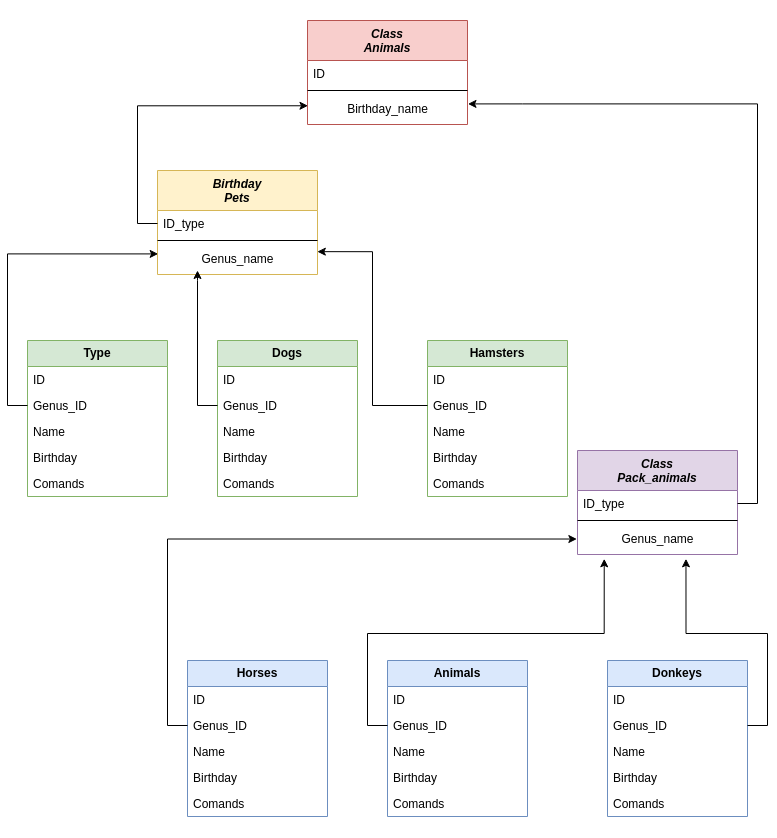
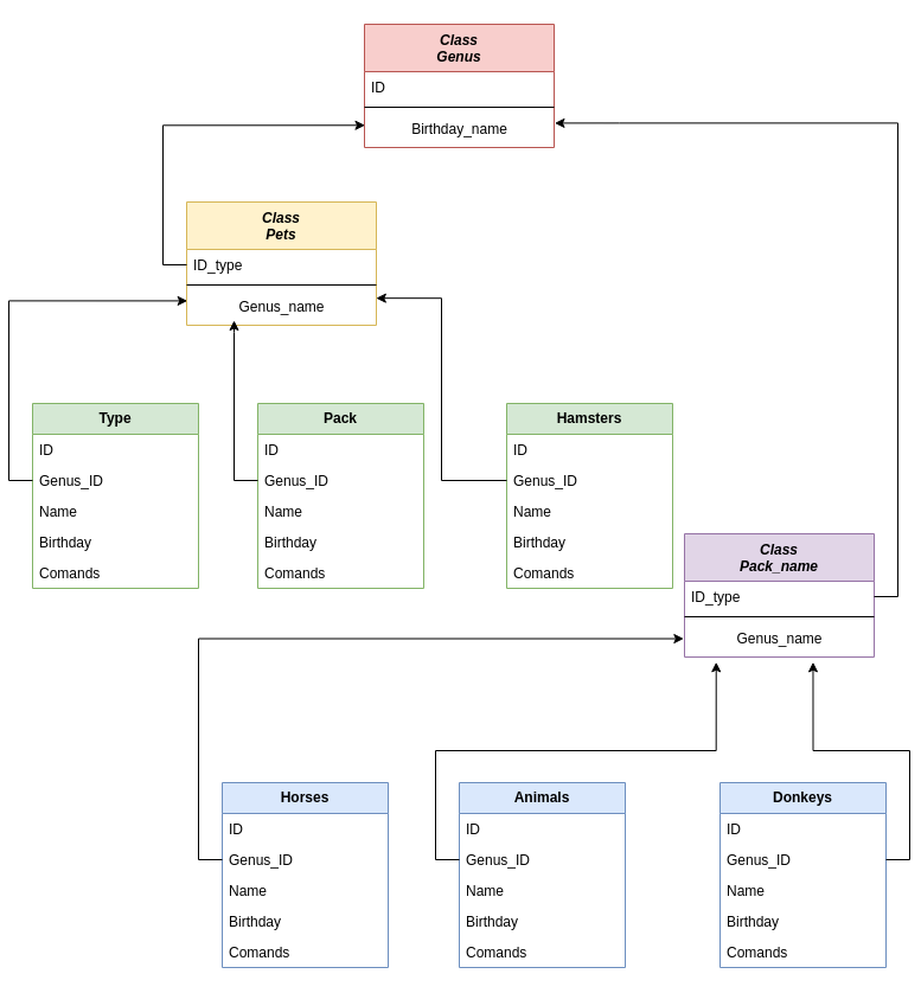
- <mxCell id="2" value="Class&#10;Animals" style="swimlane;fontStyle=3;align=center;verticalAlign=top;childLayout=stackLayout;horizontal=1;startSize=40;horizontalStack=0;resizeParent=1;resizeLast=0;collapsible=1;marginBottom=0;rounded=0;shadow=0;strokeWidth=1;fillColor=#f8cecc;strokeColor=#b85450;" parent="1" vertex="1"><mxGeometry x="300" y="20" width="160" height="104" as="geometry"><mxRectangle x="230" y="140" width="160" height="26" as="alternateBounds" /></mxGeometry></mxCell>
+ <mxCell id="2" value="Class&#10;Genus" style="swimlane;fontStyle=3;align=center;verticalAlign=top;childLayout=stackLayout;horizontal=1;startSize=40;horizontalStack=0;resizeParent=1;resizeLast=0;collapsible=1;marginBottom=0;rounded=0;shadow=0;strokeWidth=1;fillColor=#f8cecc;strokeColor=#b85450;" parent="1" vertex="1"><mxGeometry x="300" y="20" width="160" height="104" as="geometry"><mxRectangle x="230" y="140" width="160" height="26" as="alternateBounds" /></mxGeometry></mxCell>
- <mxCell id="6" value="Birthday&#10;Pets" style="swimlane;fontStyle=3;align=center;verticalAlign=top;childLayout=stackLayout;horizontal=1;startSize=40;horizontalStack=0;resizeParent=1;resizeLast=0;collapsible=1;marginBottom=0;rounded=0;shadow=0;strokeWidth=1;fillColor=#fff2cc;strokeColor=#d6b656;" vertex="1" parent="1"><mxGeometry x="150" y="170" width="160" height="104" as="geometry"><mxRectangle x="230" y="140" width="160" height="26" as="alternateBounds" /></mxGeometry></mxCell>
+ <mxCell id="6" value="Class&#10;Pets" style="swimlane;fontStyle=3;align=center;verticalAlign=top;childLayout=stackLayout;horizontal=1;startSize=40;horizontalStack=0;resizeParent=1;resizeLast=0;collapsible=1;marginBottom=0;rounded=0;shadow=0;strokeWidth=1;fillColor=#fff2cc;strokeColor=#d6b656;" vertex="1" parent="1"><mxGeometry x="150" y="170" width="160" height="104" as="geometry"><mxRectangle x="230" y="140" width="160" height="26" as="alternateBounds" /></mxGeometry></mxCell>
- <mxCell id="20" value="&lt;b&gt;Dogs&lt;/b&gt;" style="swimlane;fontStyle=0;childLayout=stackLayout;horizontal=1;startSize=26;fillColor=#d5e8d4;horizontalStack=0;resizeParent=1;resizeParentMax=0;resizeLast=0;collapsible=1;marginBottom=0;whiteSpace=wrap;html=1;strokeColor=#82b366;" vertex="1" parent="1"><mxGeometry x="210" y="340" width="140" height="156" as="geometry"><mxRectangle x="30" y="360" width="100" height="30" as="alternateBounds" /></mxGeometry></mxCell>
+ <mxCell id="20" value="&lt;b&gt;Pack&lt;/b&gt;" style="swimlane;fontStyle=0;childLayout=stackLayout;horizontal=1;startSize=26;fillColor=#d5e8d4;horizontalStack=0;resizeParent=1;resizeParentMax=0;resizeLast=0;collapsible=1;marginBottom=0;whiteSpace=wrap;html=1;strokeColor=#82b366;" vertex="1" parent="1"><mxGeometry x="210" y="340" width="140" height="156" as="geometry"><mxRectangle x="30" y="360" width="100" height="30" as="alternateBounds" /></mxGeometry></mxCell>
- <mxCell id="10" value="Class&#10;Pack_animals" style="swimlane;fontStyle=3;align=center;verticalAlign=top;childLayout=stackLayout;horizontal=1;startSize=40;horizontalStack=0;resizeParent=1;resizeLast=0;collapsible=1;marginBottom=0;rounded=0;shadow=0;strokeWidth=1;fillColor=#e1d5e7;strokeColor=#9673a6;" vertex="1" parent="1"><mxGeometry x="570" y="450" width="160" height="104" as="geometry"><mxRectangle x="230" y="140" width="160" height="26" as="alternateBounds" /></mxGeometry></mxCell>
+ <mxCell id="10" value="Class&#10;Pack_name" style="swimlane;fontStyle=3;align=center;verticalAlign=top;childLayout=stackLayout;horizontal=1;startSize=40;horizontalStack=0;resizeParent=1;resizeLast=0;collapsible=1;marginBottom=0;rounded=0;shadow=0;strokeWidth=1;fillColor=#e1d5e7;strokeColor=#9673a6;" vertex="1" parent="1"><mxGeometry x="570" y="450" width="160" height="104" as="geometry"><mxRectangle x="230" y="140" width="160" height="26" as="alternateBounds" /></mxGeometry></mxCell>
